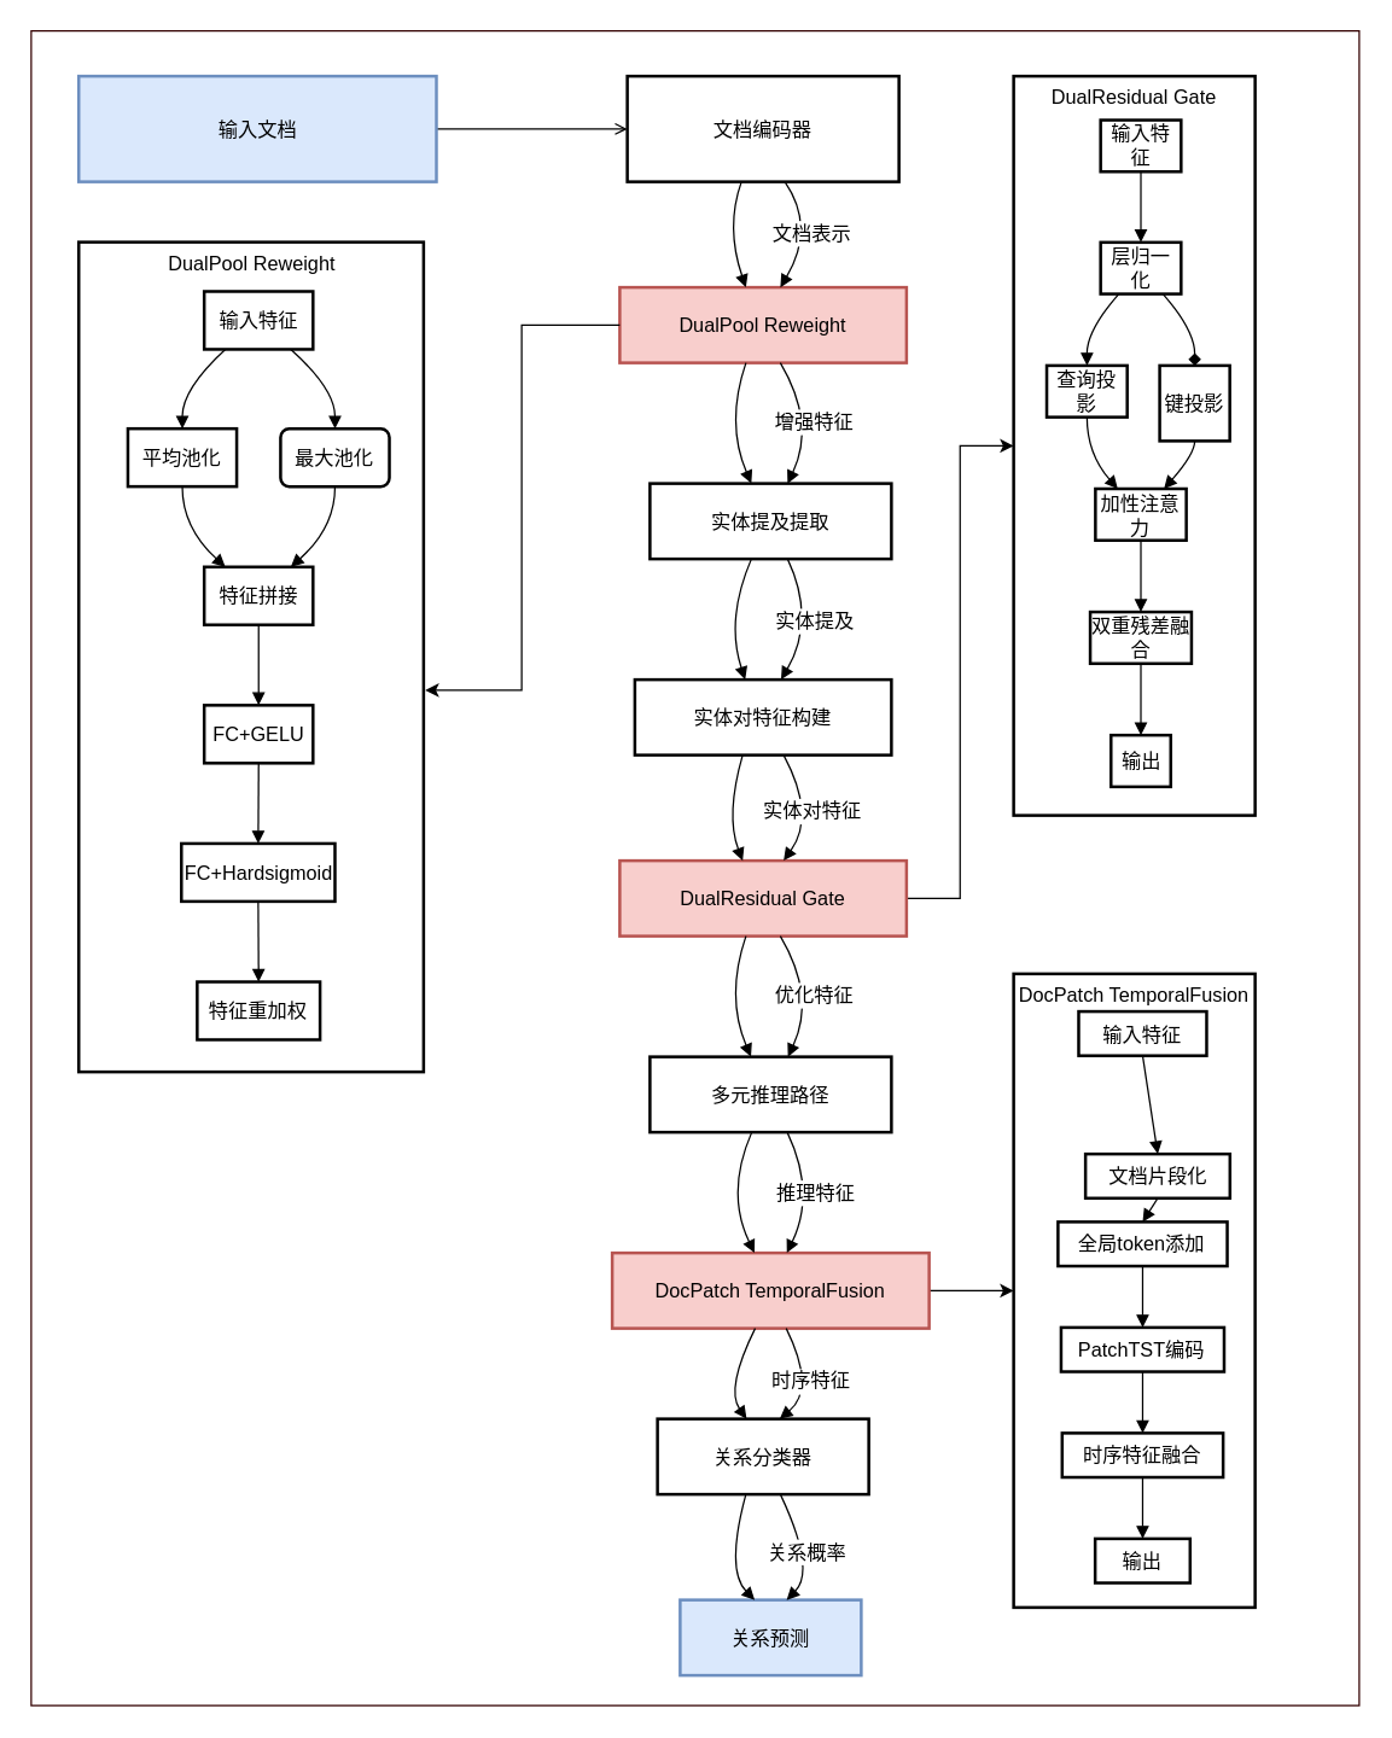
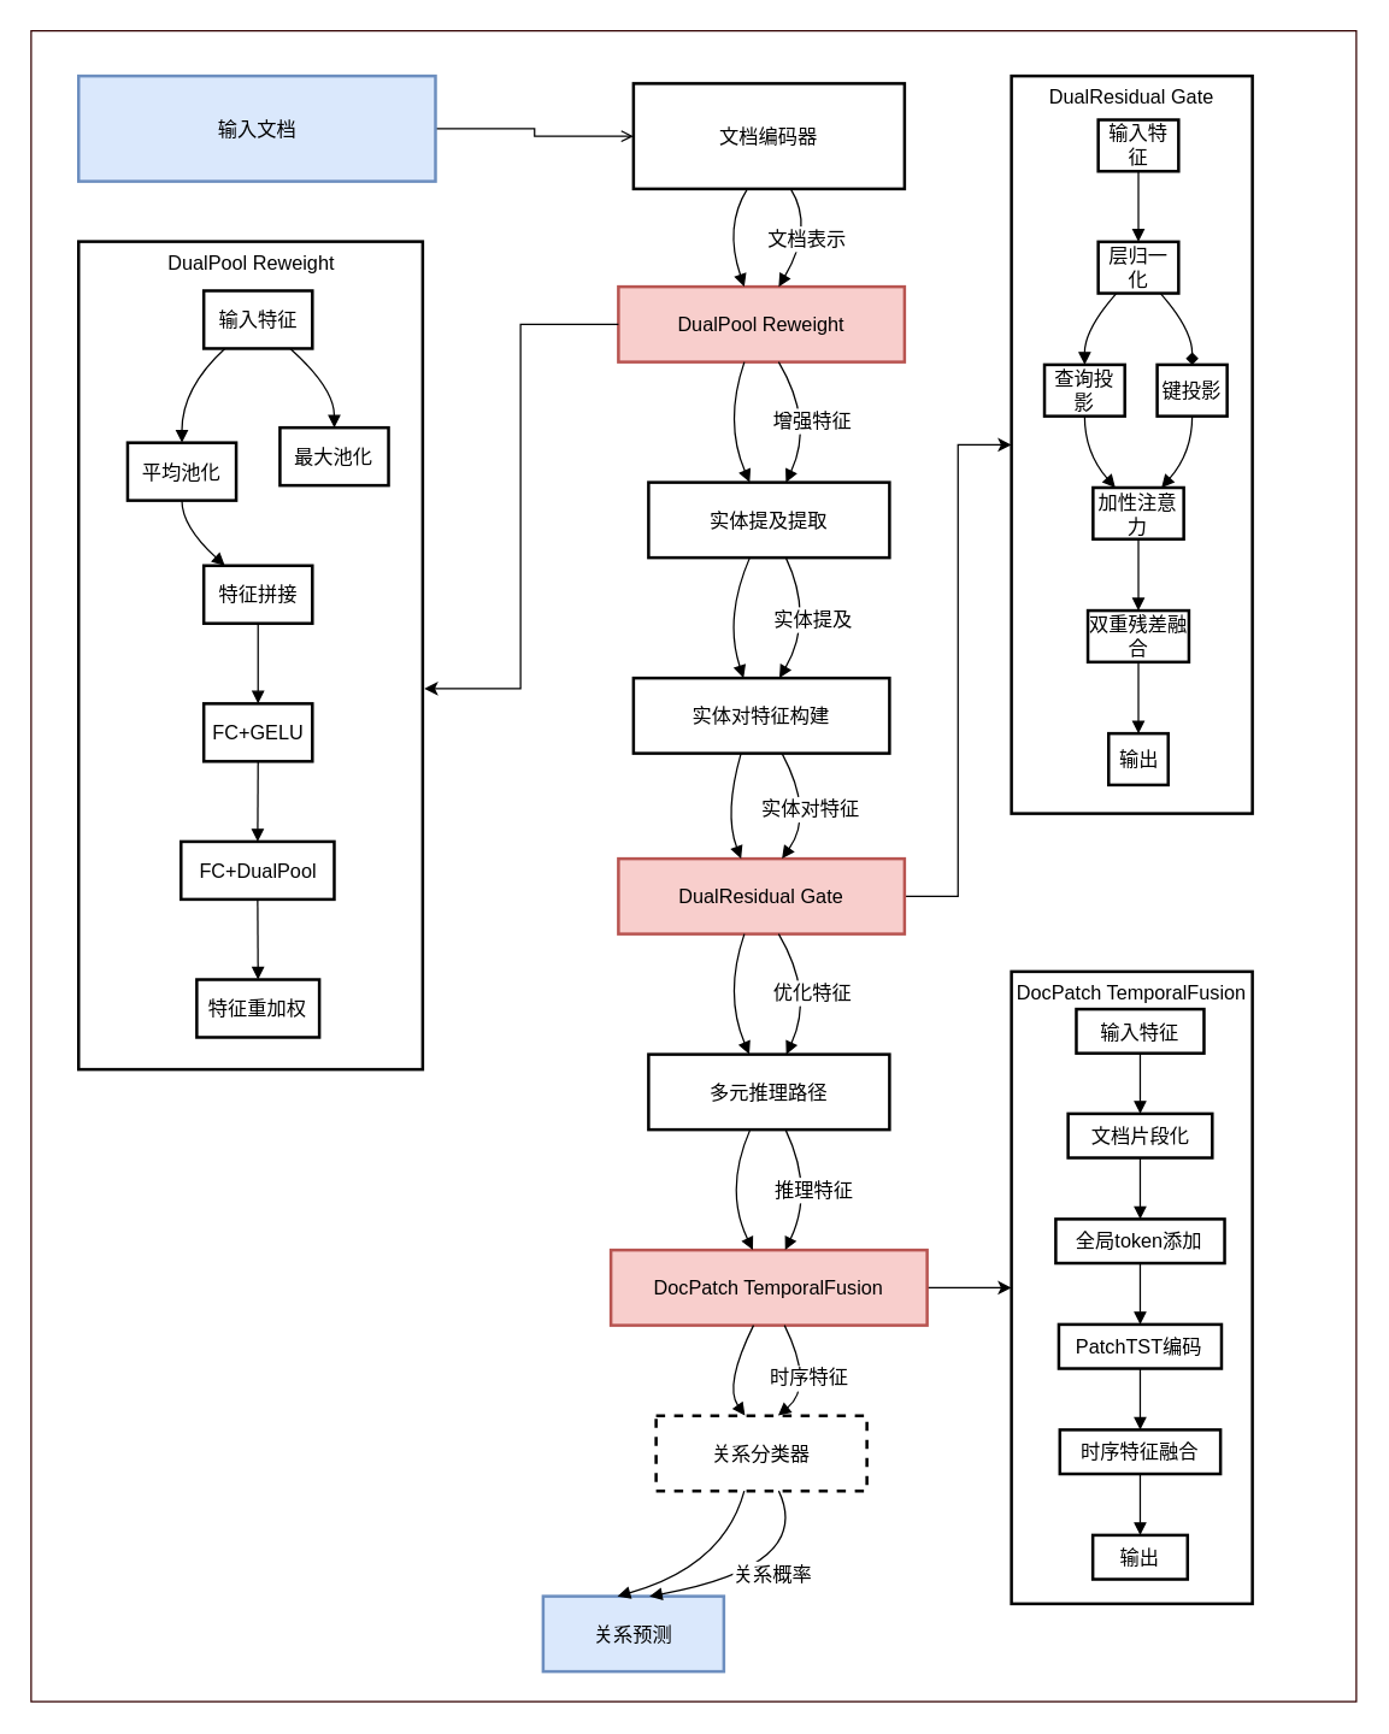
- <mxCell id="47" value="文档编码器" style="whiteSpace=wrap;strokeWidth=2;fontSize=13;" parent="1" vertex="1"><mxGeometry x="415" y="50" width="180" height="70" as="geometry" /></mxCell>
+ <mxCell id="47" value="文档编码器" style="whiteSpace=wrap;strokeWidth=2;fontSize=13;" parent="1" vertex="1"><mxGeometry x="420" y="55" width="180" height="70" as="geometry" /></mxCell>
- <mxCell id="19" value="键投影" style="whiteSpace=wrap;strokeWidth=2;fontSize=13;" parent="15" vertex="1"><mxGeometry x="96.774" y="191.822" width="46.452" height="50" as="geometry" /></mxCell>
+ <mxCell id="19" value="键投影" style="whiteSpace=wrap;strokeWidth=2;fontSize=13;" parent="15" vertex="1"><mxGeometry x="96.774" y="191.822" width="46.452" height="34.186" as="geometry" /></mxCell>
- <mxCell id="32" value="平均池化" style="whiteSpace=wrap;strokeWidth=2;fontSize=13;" parent="30" vertex="1"><mxGeometry x="32.56" y="123.643" width="72.097" height="38.372" as="geometry" /></mxCell>
+ <mxCell id="32" value="平均池化" style="whiteSpace=wrap;strokeWidth=2;fontSize=13;" parent="30" vertex="1"><mxGeometry x="32.56" y="133.643" width="72.097" height="38.372" as="geometry" /></mxCell>
- <mxCell id="33" value="最大池化" style="whiteSpace=wrap;strokeWidth=2;fontSize=13;rounded=1;" parent="30" vertex="1"><mxGeometry x="133.728" y="123.643" width="72.097" height="38.372" as="geometry" /></mxCell>
+ <mxCell id="33" value="最大池化" style="whiteSpace=wrap;strokeWidth=2;fontSize=13;" parent="30" vertex="1"><mxGeometry x="133.728" y="123.643" width="72.097" height="38.372" as="geometry" /></mxCell>
- <mxCell id="41" value="" style="curved=1;startArrow=none;endArrow=block;exitX=0.5;exitY=1.01;entryX=0.79;entryY=0.01;rounded=0;fontSize=13;" parent="30" source="33" target="34" edge="1"><mxGeometry relative="1" as="geometry"><Array as="points"><mxPoint x="169.776" y="189.018" /></Array></mxGeometry></mxCell>
- <mxCell id="36" value="FC+Hardsigmoid" style="whiteSpace=wrap;strokeWidth=2;fontSize=13;" parent="30" vertex="1"><mxGeometry x="68.027" y="398.643" width="101.749" height="38.372" as="geometry" /></mxCell>
+ <mxCell id="36" value="FC+DualPool" style="whiteSpace=wrap;strokeWidth=2;fontSize=13;" parent="30" vertex="1"><mxGeometry x="68.027" y="398.643" width="101.749" height="38.372" as="geometry" /></mxCell>
- <mxCell id="5" value="文档片段化" style="whiteSpace=wrap;strokeWidth=2;fontSize=13;" parent="3" vertex="1"><mxGeometry x="47.607" y="119.419" width="95.726" height="29.302" as="geometry" /></mxCell>
+ <mxCell id="5" value="文档片段化" style="whiteSpace=wrap;strokeWidth=2;fontSize=13;" parent="3" vertex="1"><mxGeometry x="37.607" y="94.419" width="95.726" height="29.302" as="geometry" /></mxCell>
- <mxCell id="56" value="关系分类器" style="whiteSpace=wrap;strokeWidth=2;fontSize=13;" parent="1" vertex="1"><mxGeometry x="435" y="940" width="140" height="50" as="geometry" /></mxCell>
+ <mxCell id="56" value="关系分类器" style="whiteSpace=wrap;strokeWidth=2;fontSize=13;dashed=1;" parent="1" vertex="1"><mxGeometry x="435" y="940" width="140" height="50" as="geometry" /></mxCell>
- <mxCell id="57" value="关系预测" style="whiteSpace=wrap;strokeWidth=2;fontSize=13;fillColor=#dae8fc;strokeColor=#6c8ebf;" parent="1" vertex="1"><mxGeometry x="450" y="1060" width="120" height="50" as="geometry" /></mxCell>
+ <mxCell id="57" value="关系预测" style="whiteSpace=wrap;strokeWidth=2;fontSize=13;fillColor=#dae8fc;strokeColor=#6c8ebf;" parent="1" vertex="1"><mxGeometry x="360" y="1060" width="120" height="50" as="geometry" /></mxCell>
